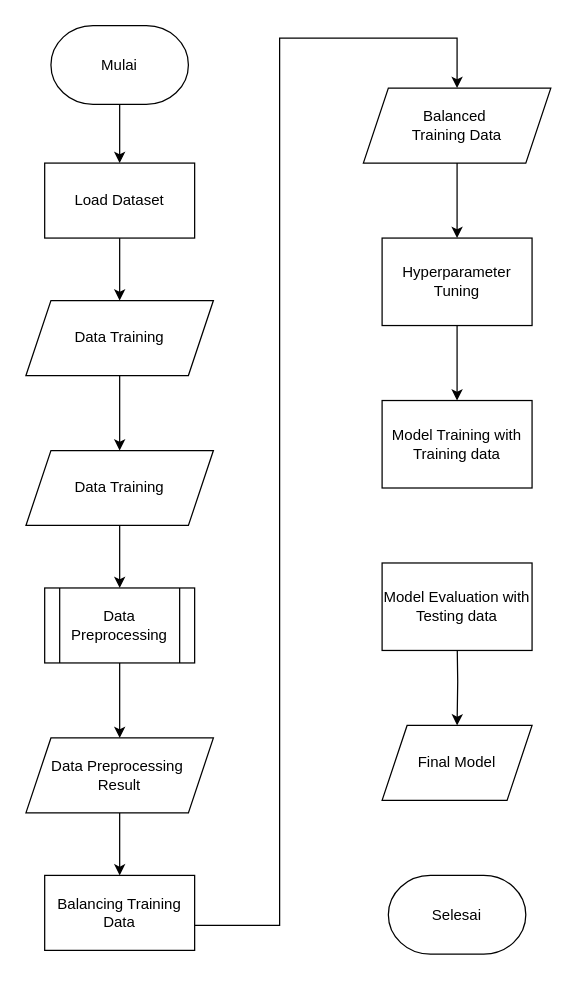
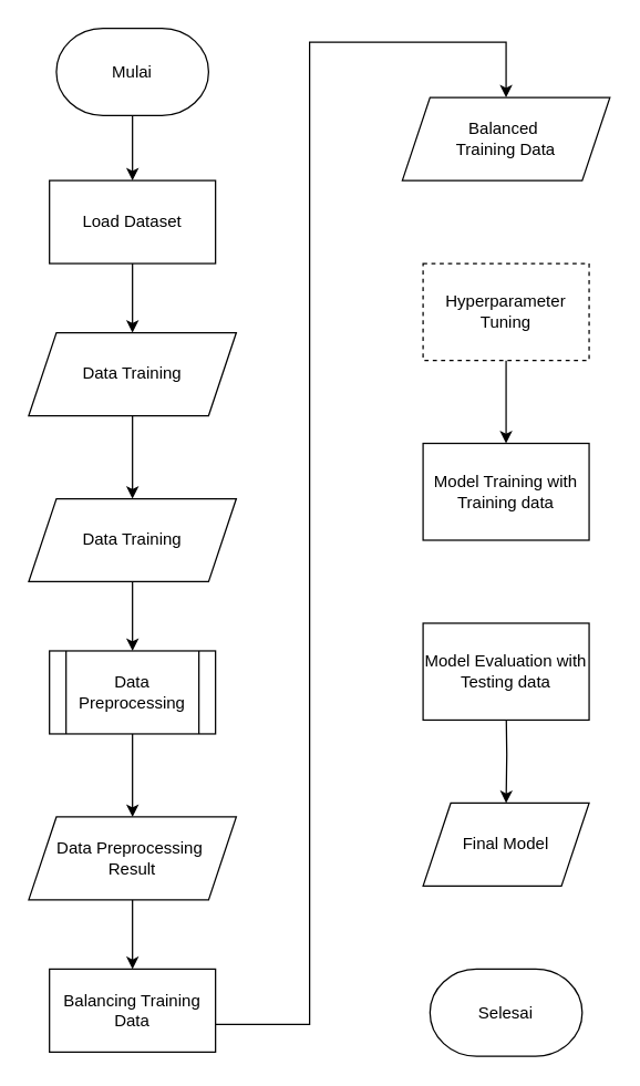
- <mxCell id="15" value="" style="edgeStyle=orthogonalEdgeStyle;rounded=0;orthogonalLoop=1;jettySize=auto;html=1;" edge="1" parent="1" source="16" target="18"><mxGeometry relative="1" as="geometry" /></mxCell>
- <mxCell id="18" value="Hyperparameter Tuning" style="whiteSpace=wrap;html=1;rounded=0;" vertex="1" parent="1"><mxGeometry x="305" y="190" width="120" height="70" as="geometry" /></mxCell>
+ <mxCell id="18" value="Hyperparameter Tuning" style="whiteSpace=wrap;html=1;rounded=0;dashed=1;" vertex="1" parent="1"><mxGeometry x="305" y="190" width="120" height="70" as="geometry" /></mxCell>
